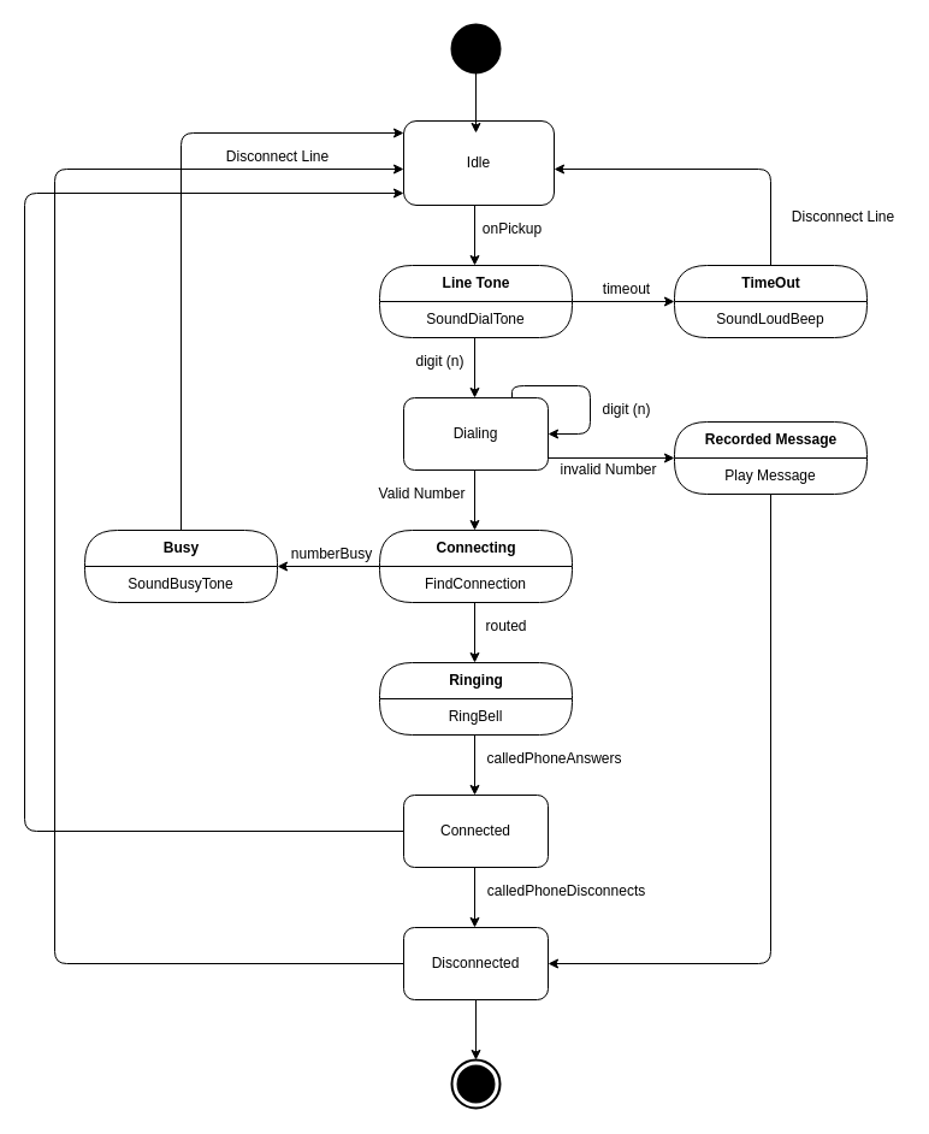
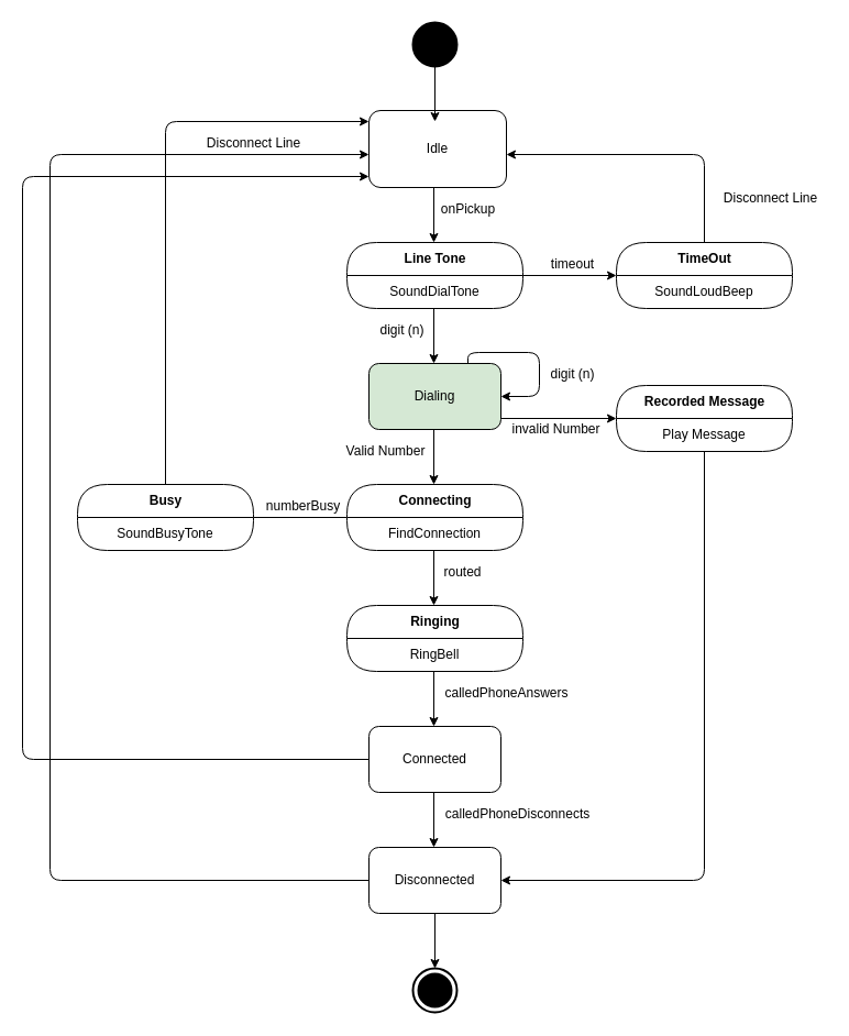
- <mxCell id="3" value="Dialing" style="rounded=1;whiteSpace=wrap;html=1;" vertex="1" parent="1"><mxGeometry x="335" y="330" width="120" height="60" as="geometry" /></mxCell>
+ <mxCell id="3" value="Dialing" style="rounded=1;whiteSpace=wrap;html=1;fillColor=#d5e8d4;" vertex="1" parent="1"><mxGeometry x="335" y="330" width="120" height="60" as="geometry" /></mxCell>
- <mxCell id="16" value="" style="endArrow=classic;html=1;entryX=1;entryY=0;entryDx=0;entryDy=0;exitX=0;exitY=0;exitDx=0;exitDy=0;" edge="1" parent="1" source="21" target="28"><mxGeometry width="50" height="50" relative="1" as="geometry"><mxPoint x="260" y="500" as="sourcePoint" /><mxPoint x="310" y="450" as="targetPoint" /></mxGeometry></mxCell>
+ <mxCell id="16" value="" style="endArrow=none;html=1;entryX=1;entryY=0;entryDx=0;entryDy=0;exitX=0;exitY=0;exitDx=0;exitDy=0;" edge="1" parent="1" source="21" target="28"><mxGeometry width="50" height="50" relative="1" as="geometry"><mxPoint x="260" y="500" as="sourcePoint" /><mxPoint x="310" y="450" as="targetPoint" /></mxGeometry></mxCell>
